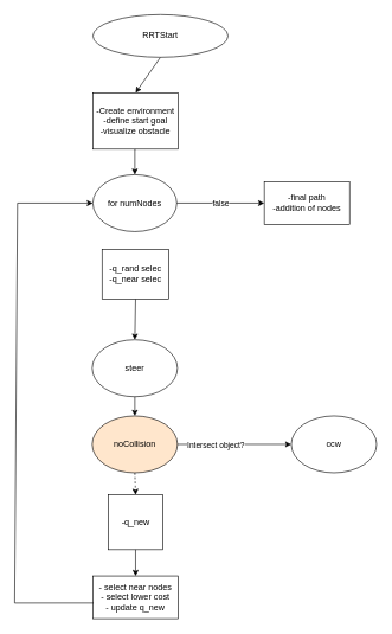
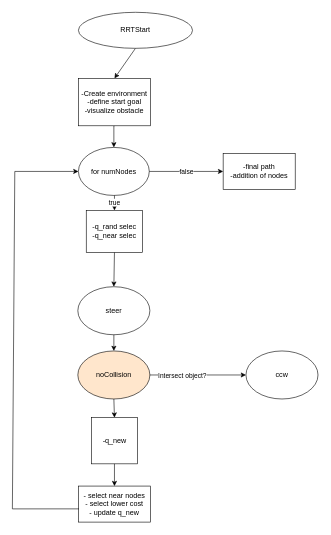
+ <mxCell id="6" value="true" style="edgeStyle=orthogonalEdgeStyle;rounded=0;orthogonalLoop=1;jettySize=auto;html=1;exitX=0.5;exitY=1;exitDx=0;exitDy=0;entryX=0.5;entryY=0;entryDx=0;entryDy=0;" edge="1" parent="1" source="7" target="8"><mxGeometry relative="1" as="geometry" /></mxCell>
- <mxCell id="17" value="" style="endArrow=classic;html=1;rounded=0;exitX=0.5;exitY=1;exitDx=0;exitDy=0;entryX=0.5;entryY=0;entryDx=0;entryDy=0;dashed=1;" edge="1" parent="1" source="11" target="16"><mxGeometry width="50" height="50" relative="1" as="geometry"><mxPoint x="183" y="600" as="sourcePoint" /><mxPoint x="233" y="550" as="targetPoint" /></mxGeometry></mxCell>
+ <mxCell id="17" value="" style="endArrow=classic;html=1;rounded=0;exitX=0.5;exitY=1;exitDx=0;exitDy=0;entryX=0.5;entryY=0;entryDx=0;entryDy=0;" edge="1" parent="1" source="11" target="16"><mxGeometry width="50" height="50" relative="1" as="geometry"><mxPoint x="183" y="600" as="sourcePoint" /><mxPoint x="233" y="550" as="targetPoint" /></mxGeometry></mxCell>
